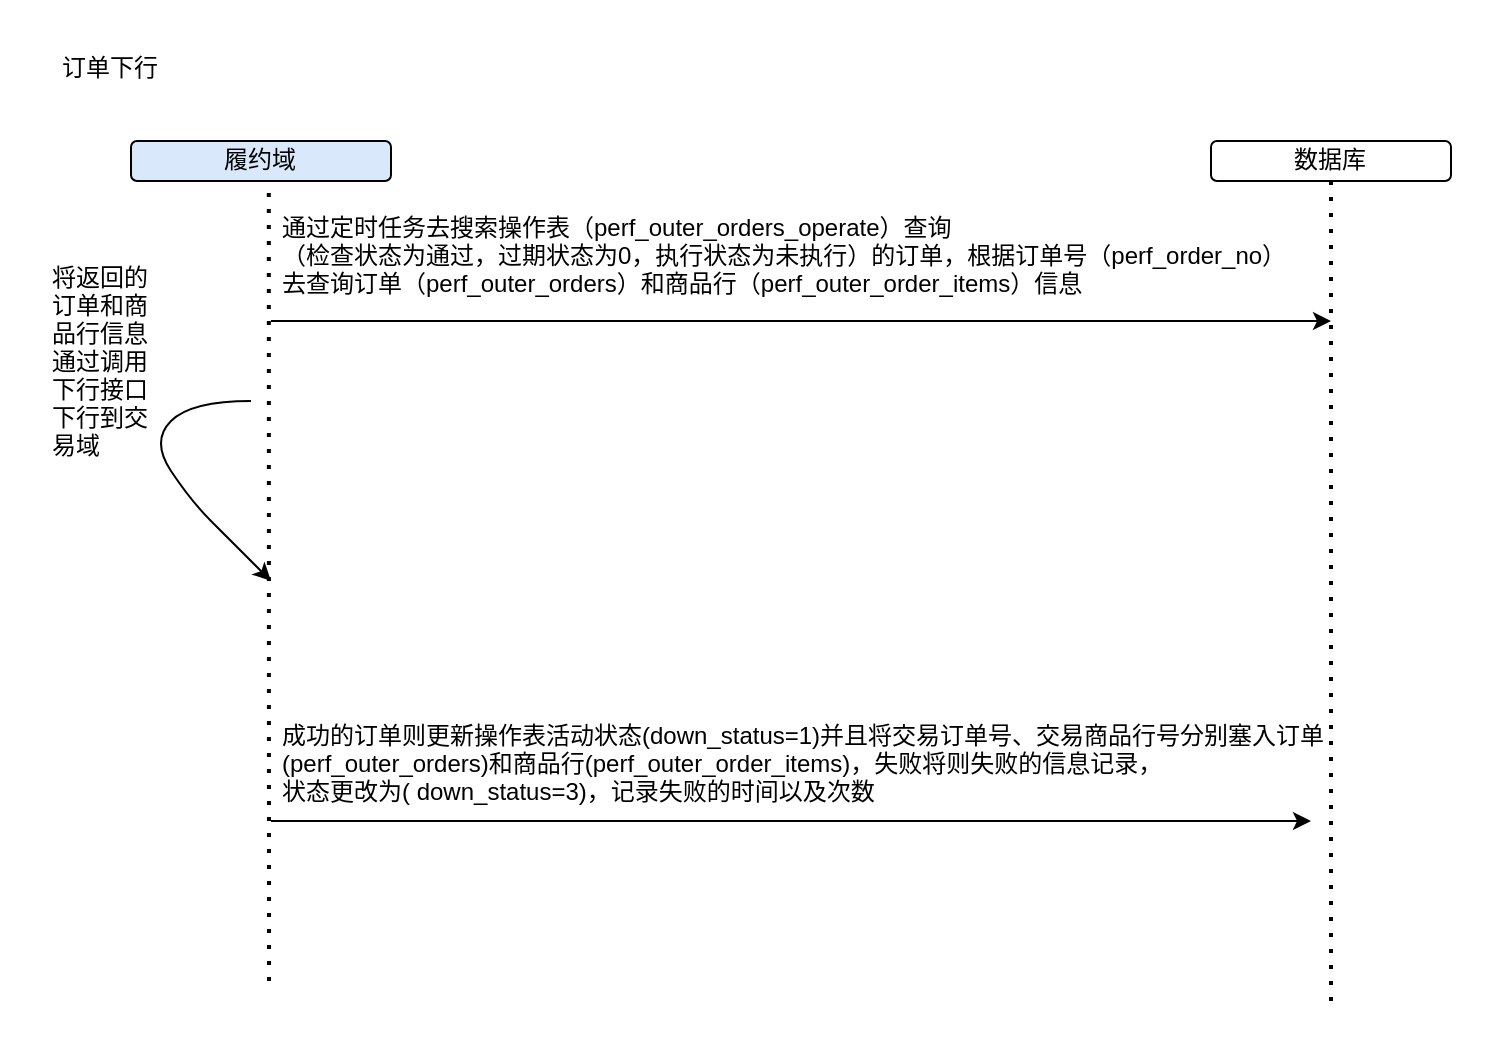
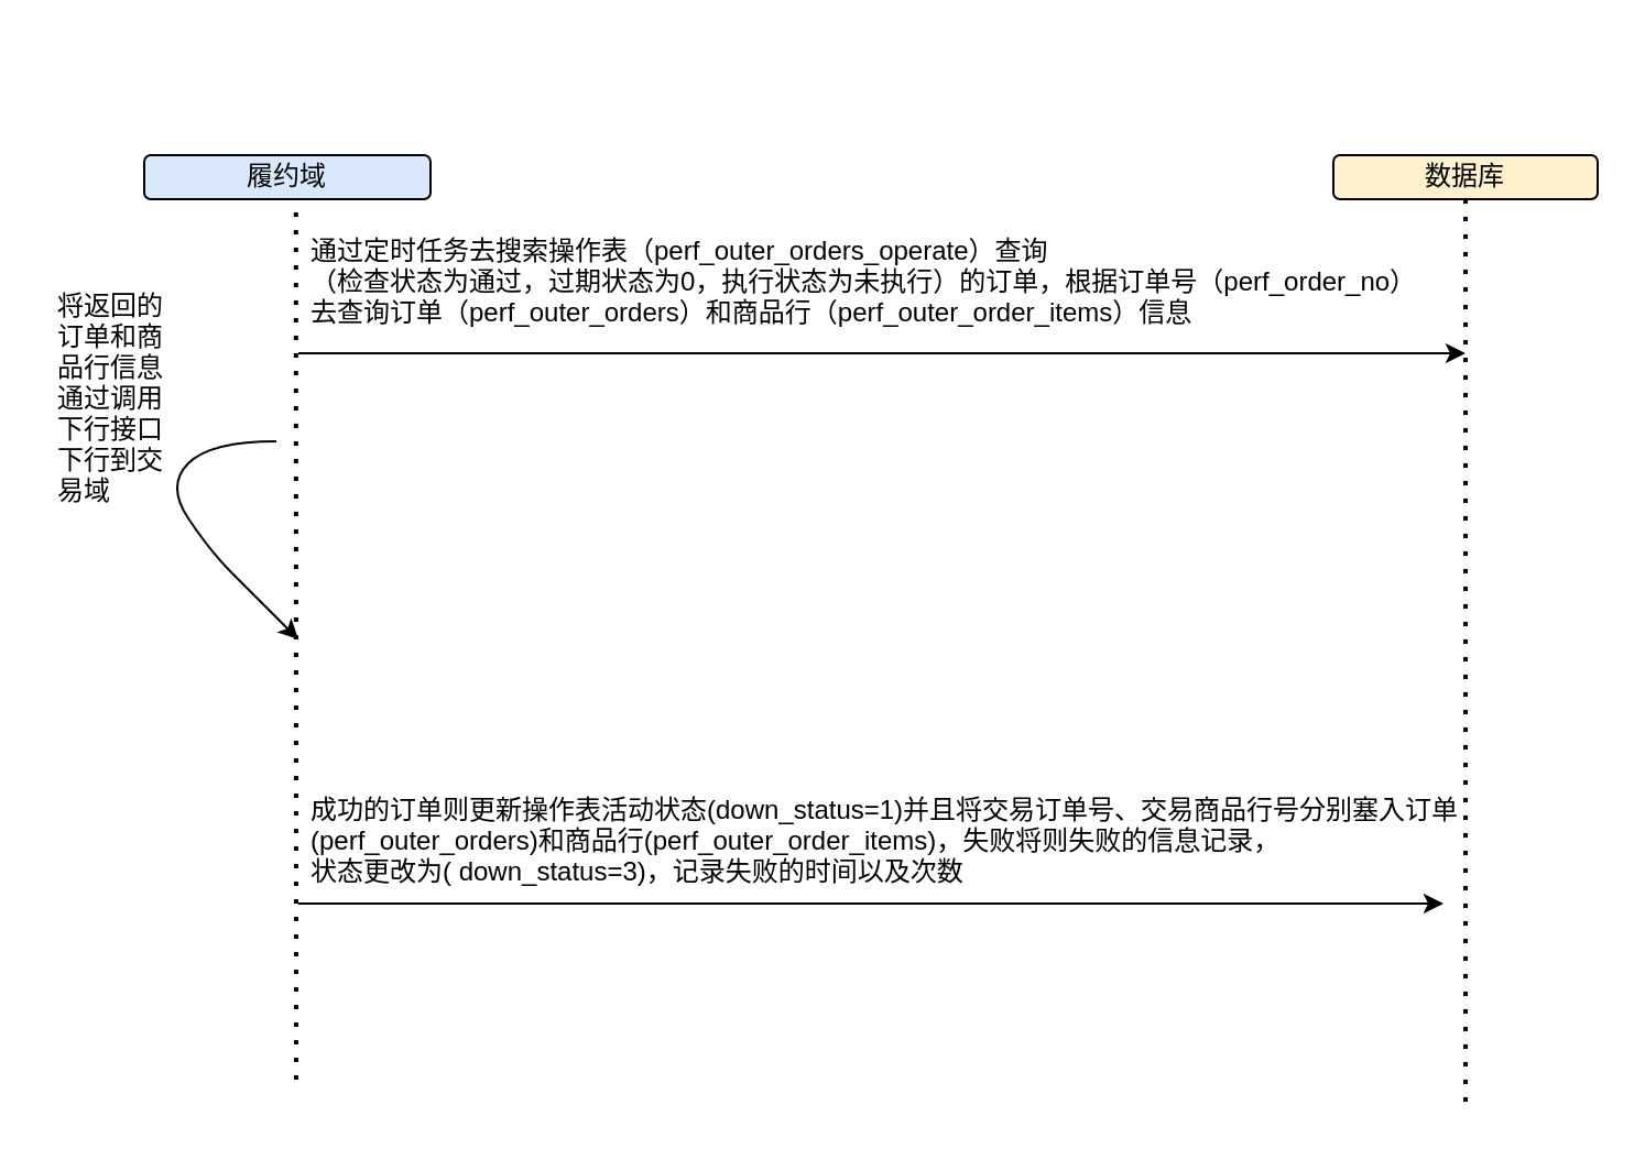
- <mxCell id="10" value="订单下行" style="text;strokeColor=none;fillColor=none;align=left;verticalAlign=top;spacingLeft=4;spacingRight=4;overflow=hidden;rotatable=0;points=[[0,0.5],[1,0.5]];portConstraint=eastwest;" vertex="1" parent="1"><mxGeometry x="25" y="20" width="100" height="26" as="geometry" /></mxCell>
- <mxCell id="3" value="数据库" style="rounded=1;whiteSpace=wrap;html=1;" vertex="1" parent="1"><mxGeometry x="605" y="70" width="120" height="20" as="geometry" /></mxCell>
+ <mxCell id="3" value="数据库" style="rounded=1;whiteSpace=wrap;html=1;fillColor=#fff2cc;" vertex="1" parent="1"><mxGeometry x="605" y="70" width="120" height="20" as="geometry" /></mxCell>
